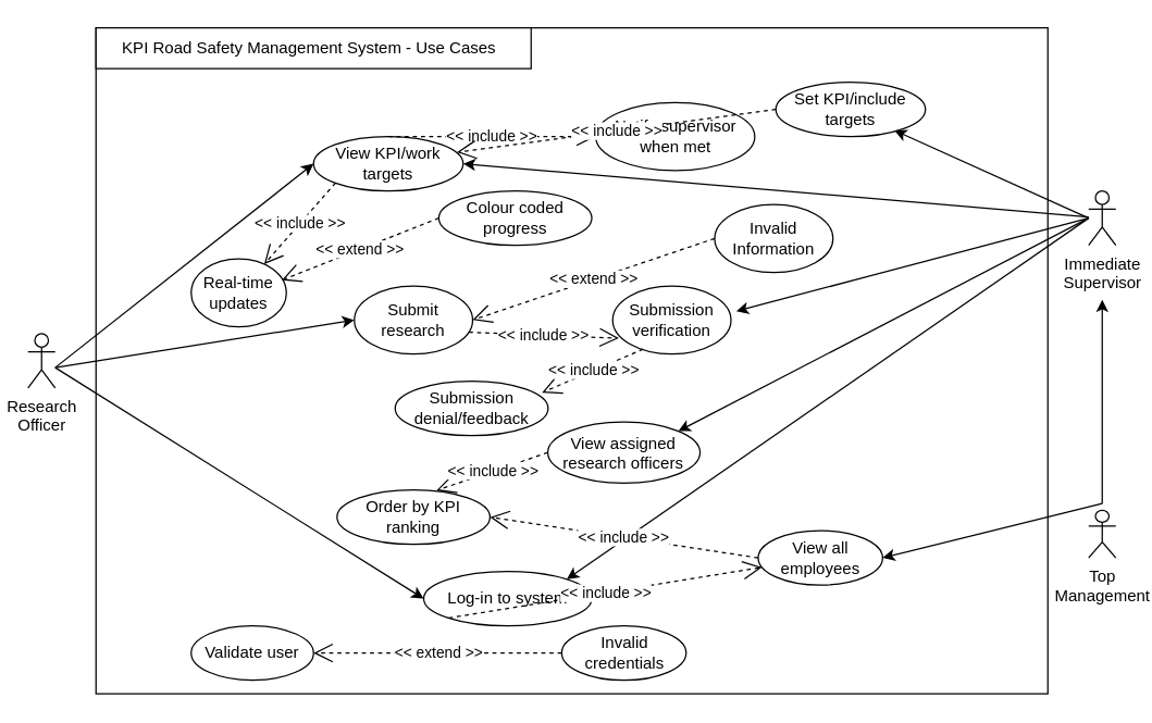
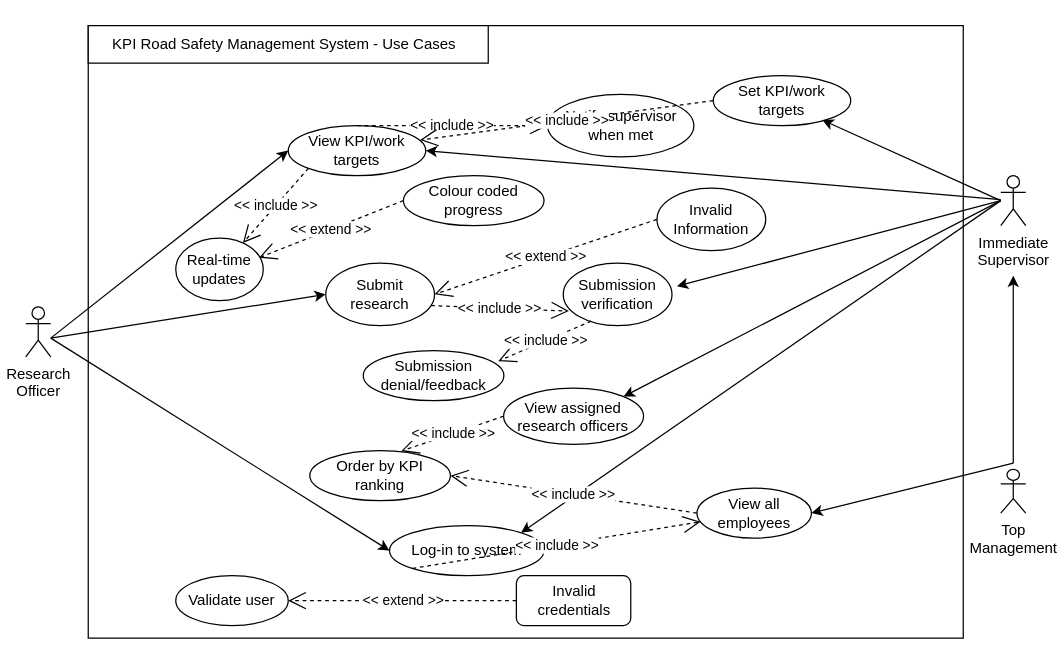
- <mxCell id="38" value="Set KPI/include targets" style="ellipse;whiteSpace=wrap;html=1;" vertex="1" parent="1"><mxGeometry x="570" y="60" width="110" height="40" as="geometry" /></mxCell>
+ <mxCell id="38" value="Set KPI/work targets" style="ellipse;whiteSpace=wrap;html=1;" vertex="1" parent="1"><mxGeometry x="570" y="60" width="110" height="40" as="geometry" /></mxCell>
- <mxCell id="9" value="Invalid credentials" style="ellipse;whiteSpace=wrap;html=1;" vertex="1" parent="1"><mxGeometry x="412.5" y="460" width="91.5" height="40" as="geometry" /></mxCell>
+ <mxCell id="9" value="Invalid credentials" style="whiteSpace=wrap;html=1;rounded=1;" vertex="1" parent="1"><mxGeometry x="412.5" y="460" width="91.5" height="40" as="geometry" /></mxCell>
